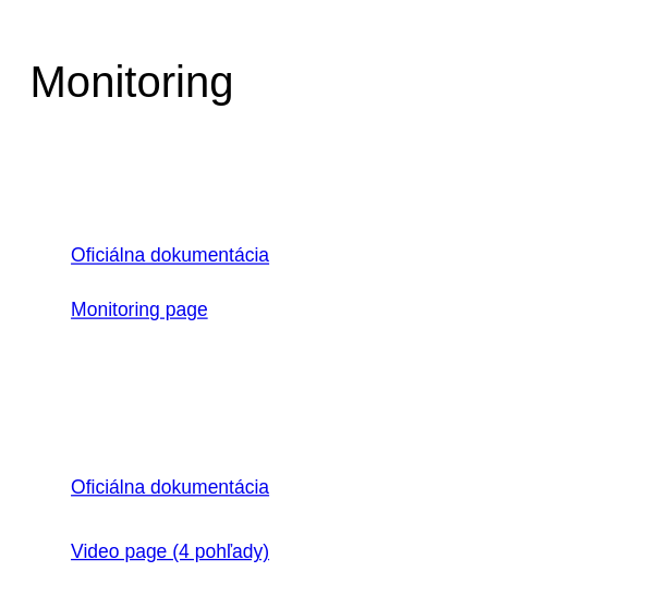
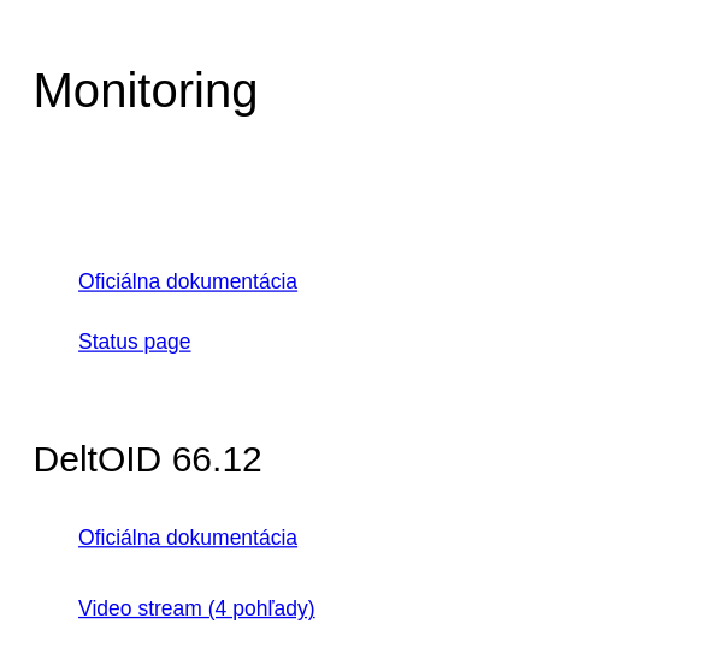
- <mxCell id="6" value="Monitoring page" style="text;html=1;strokeColor=none;fillColor=none;whiteSpace=wrap;align=left;verticalAlign=middle;fontColor=#0000EE;fontStyle=4;fontSize=14;" vertex="1" parent="1"><mxGeometry x="50" y="207" width="210" height="40" as="geometry" /></mxCell>
+ <mxCell id="6" value="Status page" style="text;html=1;strokeColor=none;fillColor=none;whiteSpace=wrap;align=left;verticalAlign=middle;fontColor=#0000EE;fontStyle=4;fontSize=14;" vertex="1" parent="1"><mxGeometry x="50" y="207" width="210" height="40" as="geometry" /></mxCell>
+ <mxCell id="3" value="DeltOID 66.12" style="text;html=1;strokeColor=none;fillColor=none;align=left;verticalAlign=middle;whiteSpace=wrap;rounded=0;fontSize=24;" vertex="1" parent="1"><mxGeometry x="20" y="290" width="270" height="30" as="geometry" /></mxCell>
- <mxCell id="7" value="Video page (4 pohľady)" style="text;html=1;strokeColor=none;fillColor=none;whiteSpace=wrap;align=left;verticalAlign=middle;fontColor=#0000EE;fontStyle=4;fontSize=14;" vertex="1" parent="1"><mxGeometry x="50" y="384" width="210" height="40" as="geometry" /></mxCell>
+ <mxCell id="7" value="Video stream (4 pohľady)" style="text;html=1;strokeColor=none;fillColor=none;whiteSpace=wrap;align=left;verticalAlign=middle;fontColor=#0000EE;fontStyle=4;fontSize=14;" vertex="1" parent="1"><mxGeometry x="50" y="384" width="210" height="40" as="geometry" /></mxCell>
